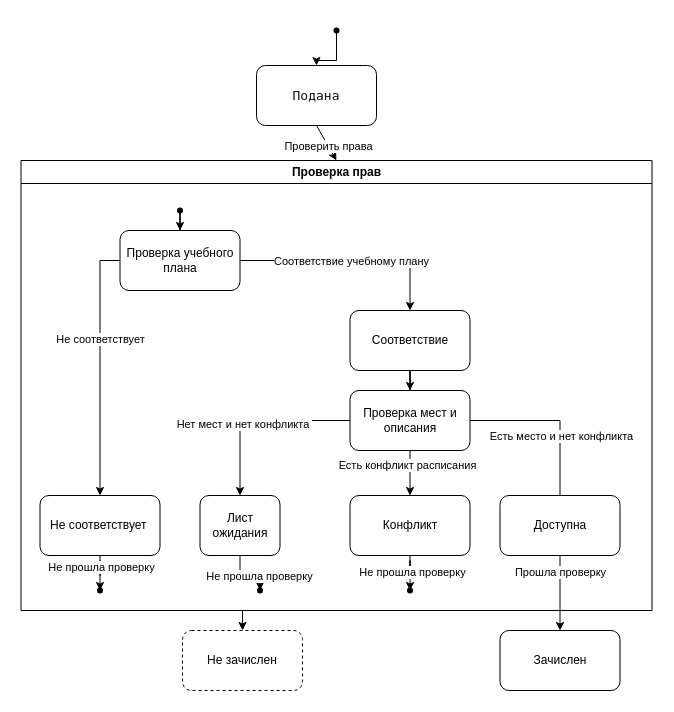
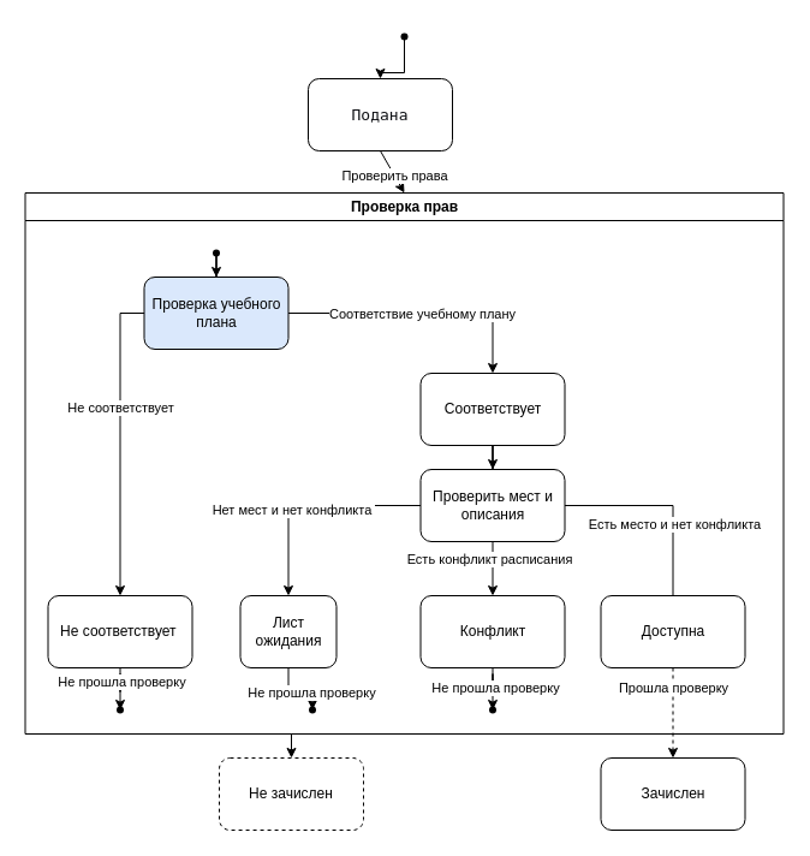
- <mxCell id="14" value="Проверка учебного плана" style="rounded=1;whiteSpace=wrap;html=1;" vertex="1" parent="7"><mxGeometry x="99" y="70" width="120" height="60" as="geometry" /></mxCell>
+ <mxCell id="14" value="Проверка учебного плана" style="rounded=1;whiteSpace=wrap;html=1;fillColor=#dae8fc;" vertex="1" parent="7"><mxGeometry x="99" y="70" width="120" height="60" as="geometry" /></mxCell>
- <mxCell id="16" value="Соответствие" style="rounded=1;whiteSpace=wrap;html=1;" vertex="1" parent="7"><mxGeometry x="329" y="150" width="120" height="60" as="geometry" /></mxCell>
+ <mxCell id="16" value="Соответствует" style="rounded=1;whiteSpace=wrap;html=1;" vertex="1" parent="7"><mxGeometry x="329" y="150" width="120" height="60" as="geometry" /></mxCell>
- <mxCell id="26" value="Проверка мест и описания" style="rounded=1;whiteSpace=wrap;html=1;" vertex="1" parent="7"><mxGeometry x="329" y="230" width="120" height="60" as="geometry" /></mxCell>
+ <mxCell id="26" value="Проверить мест и описания" style="rounded=1;whiteSpace=wrap;html=1;" vertex="1" parent="7"><mxGeometry x="329" y="230" width="120" height="60" as="geometry" /></mxCell>
- <mxCell id="38" value="" style="edgeStyle=orthogonalEdgeStyle;rounded=0;orthogonalLoop=1;jettySize=auto;html=1;entryX=0.5;entryY=0;entryDx=0;entryDy=0;" edge="1" parent="1" source="33" target="37"><mxGeometry relative="1" as="geometry"><mxPoint x="559.5" y="590" as="targetPoint" /></mxGeometry></mxCell>
+ <mxCell id="38" value="" style="edgeStyle=orthogonalEdgeStyle;rounded=0;orthogonalLoop=1;jettySize=auto;html=1;entryX=0.5;entryY=0;entryDx=0;entryDy=0;dashed=1;" edge="1" parent="1" source="33" target="37"><mxGeometry relative="1" as="geometry"><mxPoint x="559.5" y="590" as="targetPoint" /></mxGeometry></mxCell>
